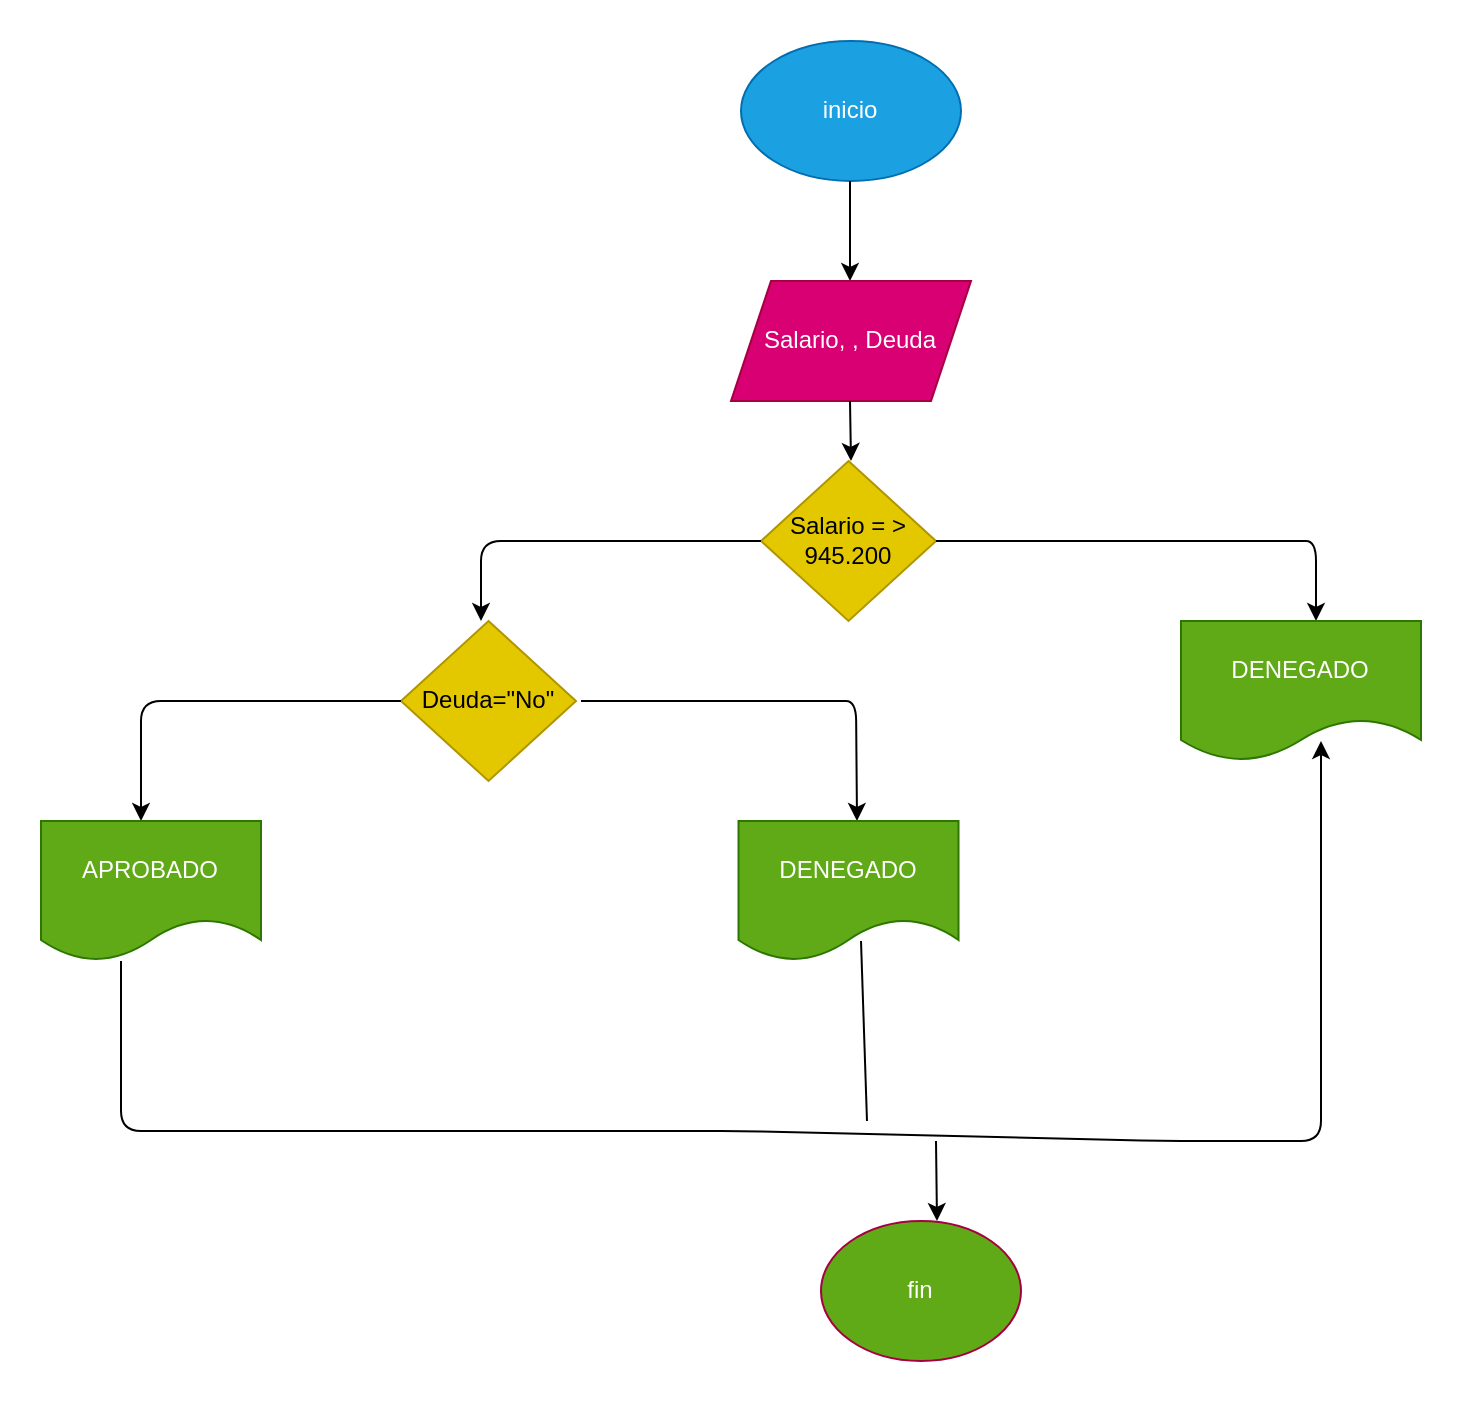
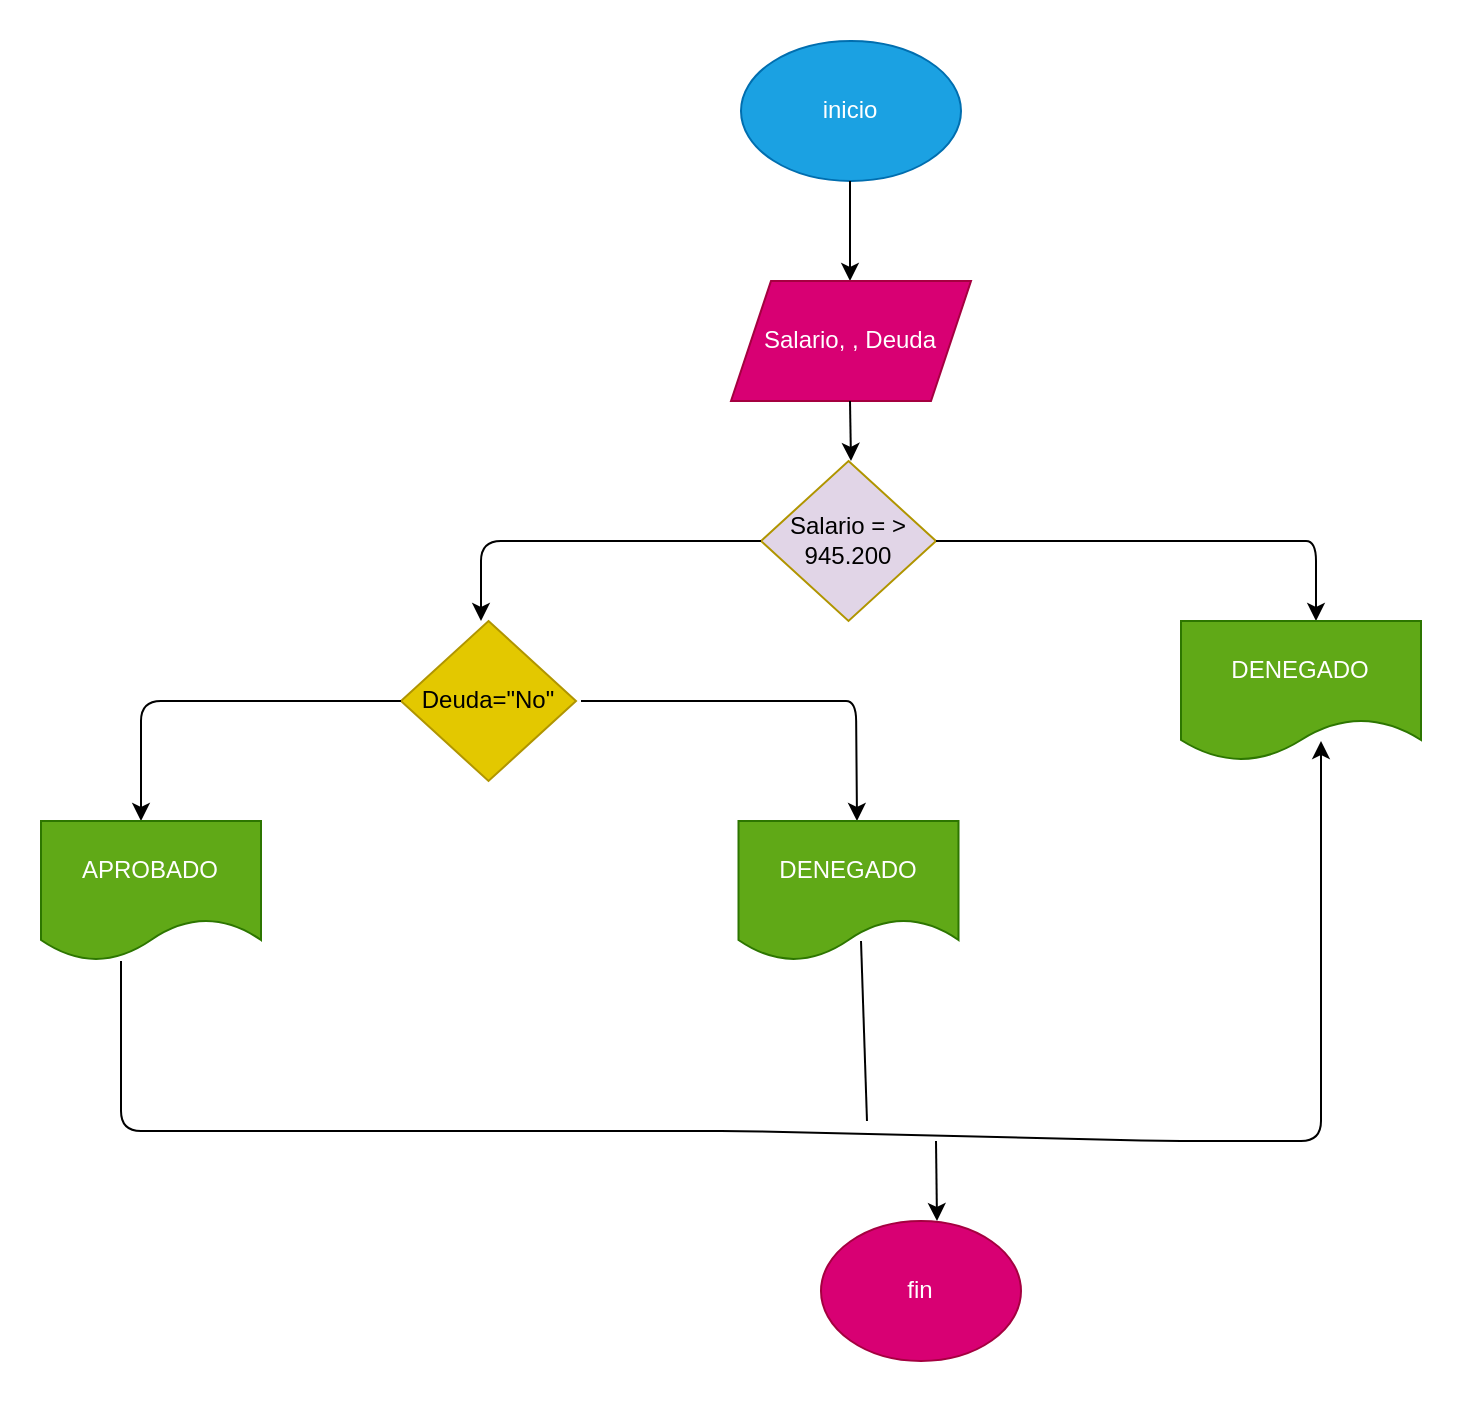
- <mxCell id="6" value="Salario = &amp;gt;&lt;br&gt;945.200" style="rhombus;whiteSpace=wrap;html=1;fillColor=#e3c800;fontColor=#000000;strokeColor=#B09500;" vertex="1" parent="1"><mxGeometry x="380" y="230" width="87.5" height="80" as="geometry" /></mxCell>
+ <mxCell id="6" value="Salario = &amp;gt;&lt;br&gt;945.200" style="rhombus;whiteSpace=wrap;html=1;fillColor=#e1d5e7;fontColor=#000000;strokeColor=#B09500;" vertex="1" parent="1"><mxGeometry x="380" y="230" width="87.5" height="80" as="geometry" /></mxCell>
- <mxCell id="18" value="fin" style="ellipse;whiteSpace=wrap;html=1;fillColor=#60a917;fontColor=#ffffff;strokeColor=#A50040;" vertex="1" parent="1"><mxGeometry x="410" y="610" width="100" height="70" as="geometry" /></mxCell>
+ <mxCell id="18" value="fin" style="ellipse;whiteSpace=wrap;html=1;fillColor=#d80073;fontColor=#ffffff;strokeColor=#A50040;" vertex="1" parent="1"><mxGeometry x="410" y="610" width="100" height="70" as="geometry" /></mxCell>
